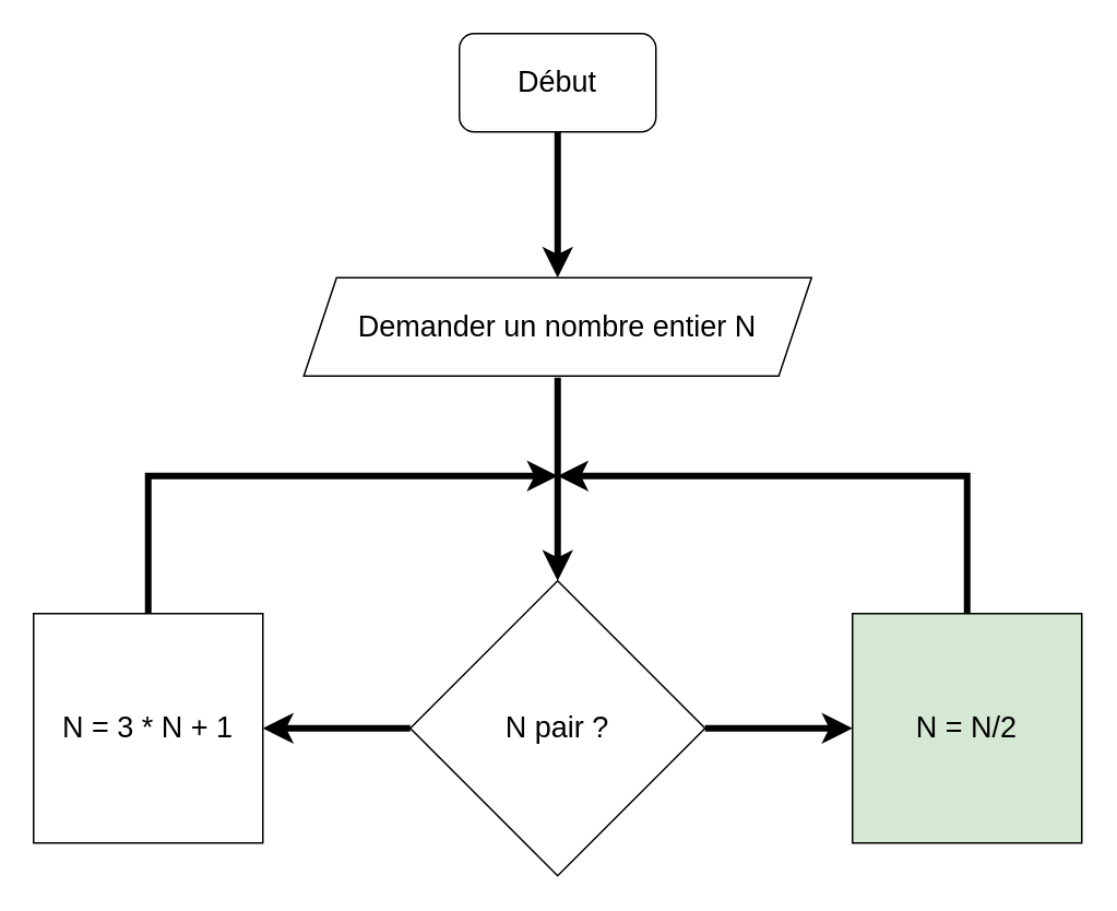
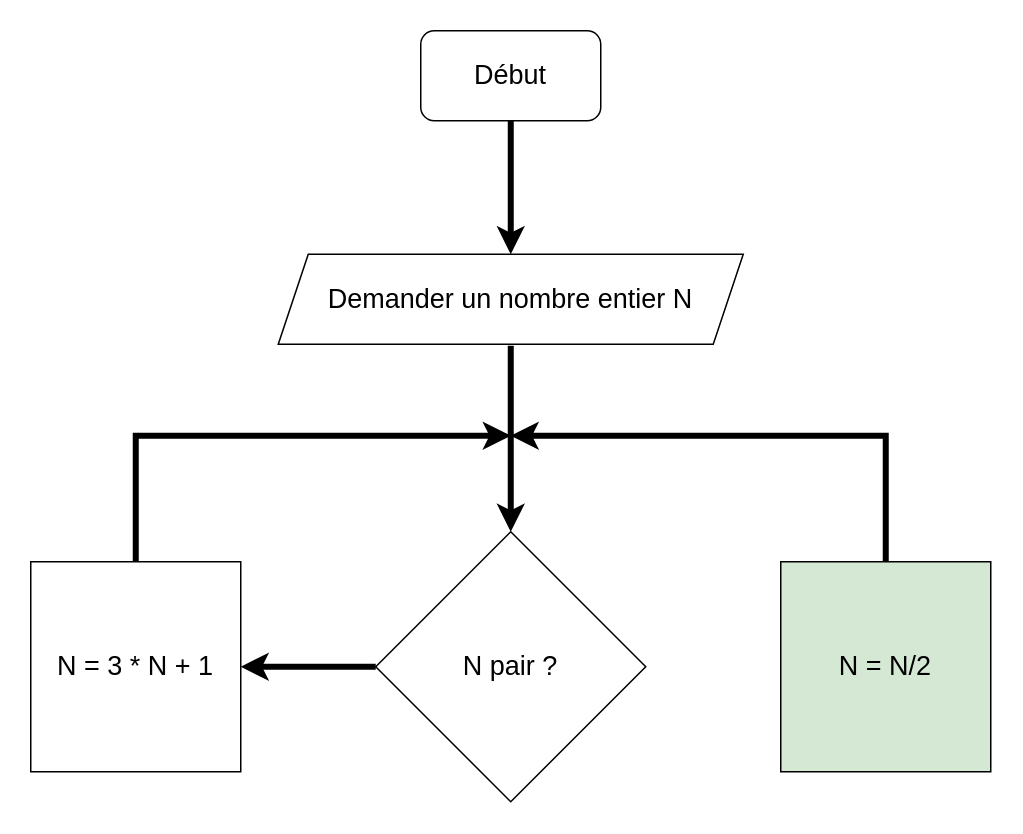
- <mxCell id="10" value="" style="endArrow=classic;html=1;rounded=0;exitX=1;exitY=0.5;exitDx=0;exitDy=0;entryX=0;entryY=0.5;entryDx=0;entryDy=0;strokeWidth=4;" edge="1" parent="1" source="5" target="6"><mxGeometry width="50" height="50" relative="1" as="geometry"><mxPoint x="340" y="330" as="sourcePoint" /><mxPoint x="390" y="280" as="targetPoint" /></mxGeometry></mxCell>
